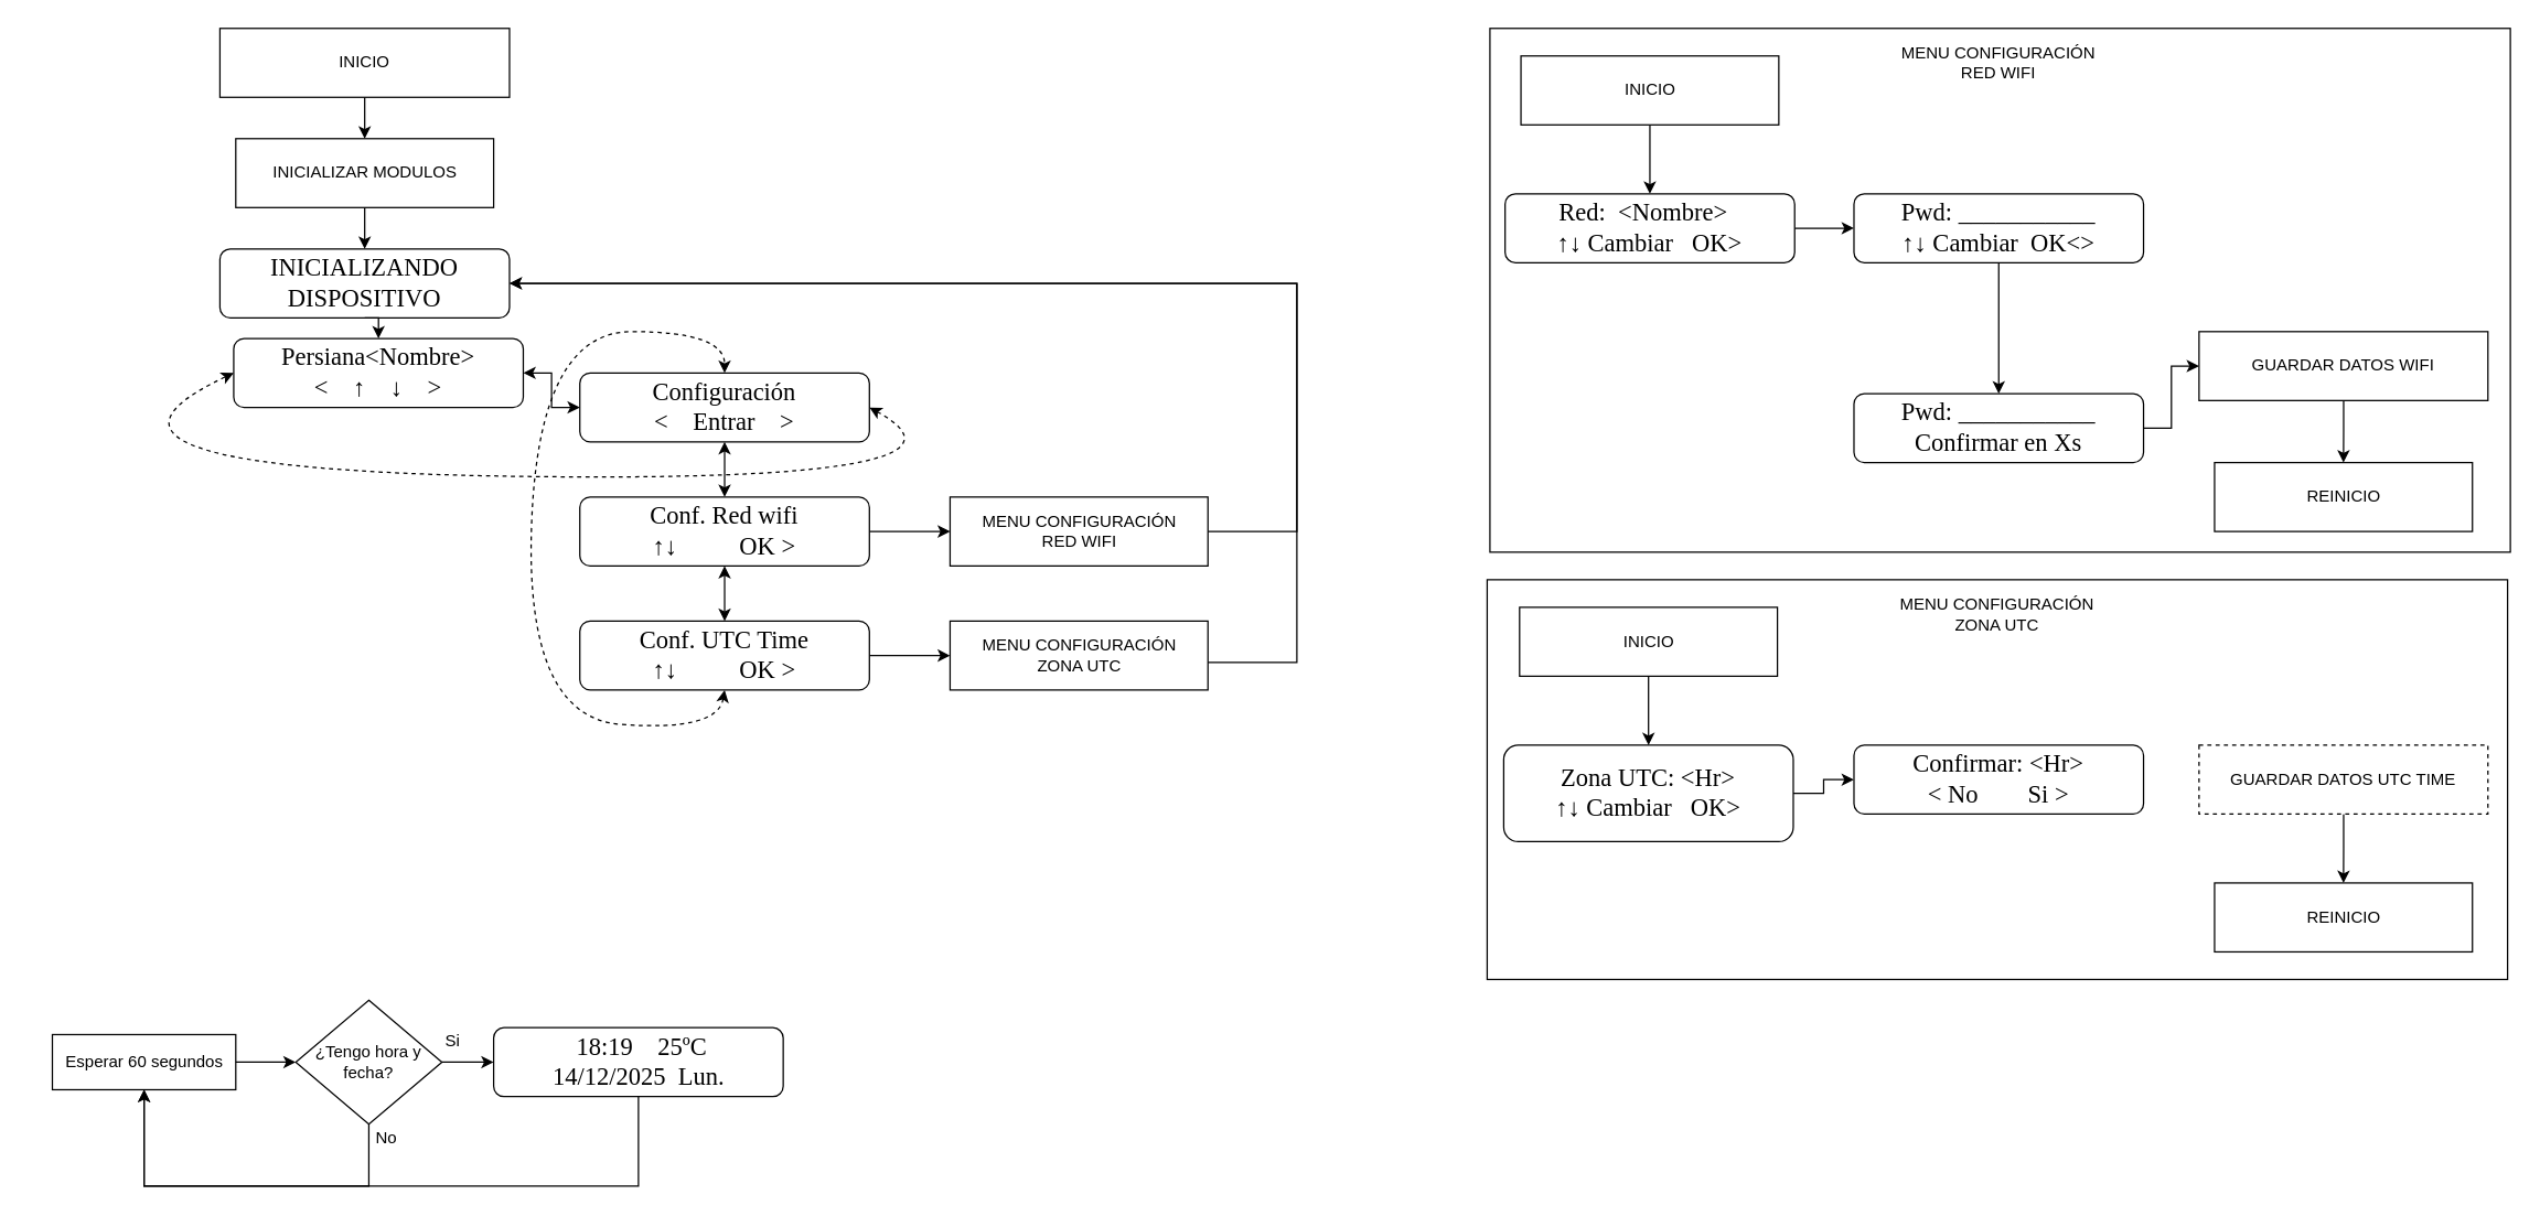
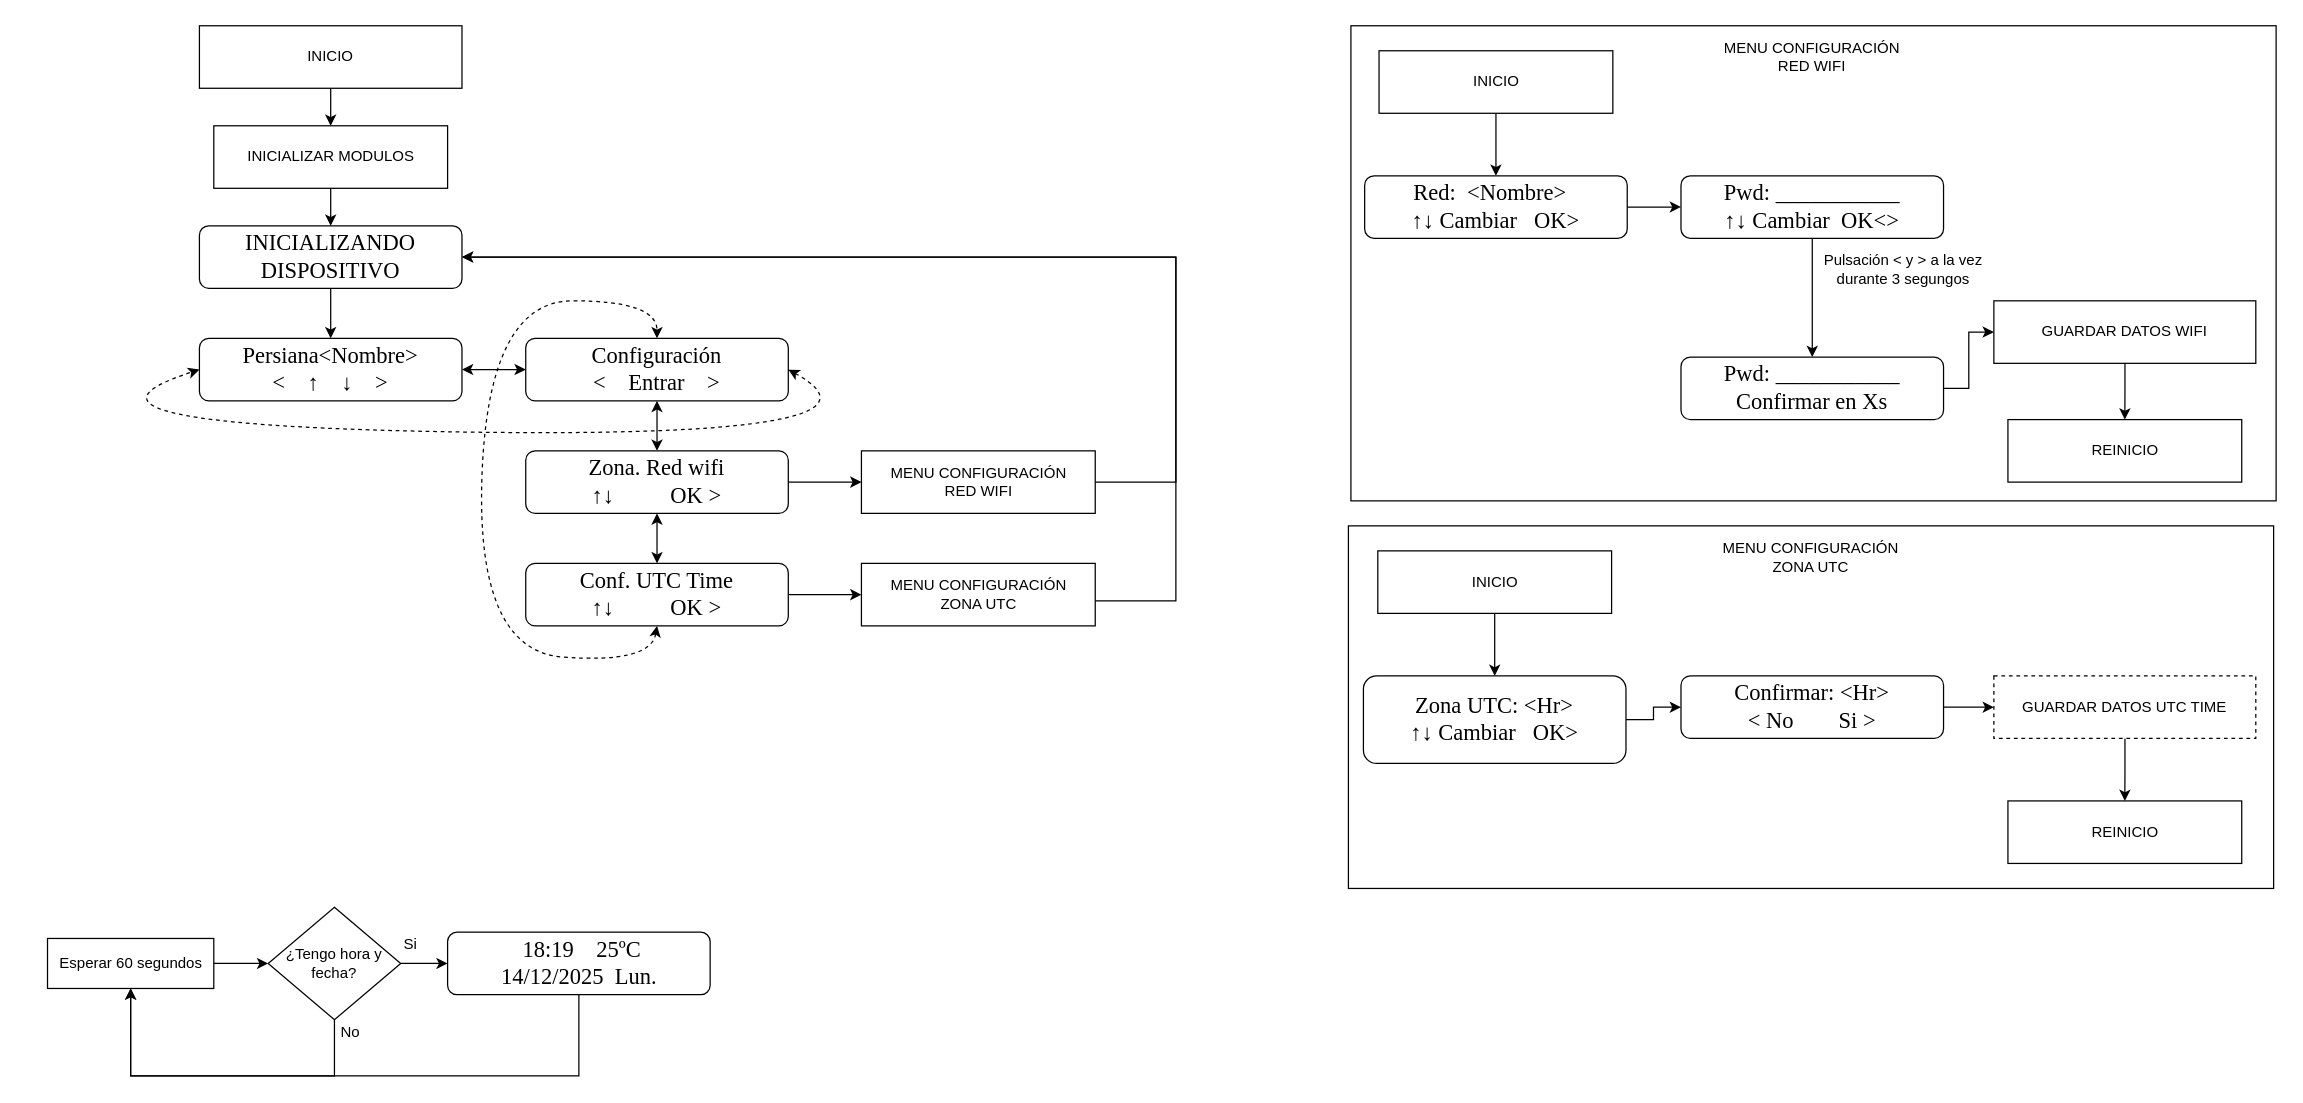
+ <mxCell id="59" value="Pulsación &amp;lt; y &amp;gt; a la vez durante 3 segungos" style="text;html=1;align=center;verticalAlign=middle;whiteSpace=wrap;rounded=0;" vertex="1" parent="1"><mxGeometry x="1444" y="200" width="156" height="30" as="geometry" /></mxCell>
- <mxCell id="11" value="&lt;div&gt;&lt;font style=&quot;font-size: 18px;&quot; face=&quot;Lucida Console&quot;&gt;Persiana&amp;lt;Nombre&amp;gt;&lt;br&gt;&lt;/font&gt;&lt;/div&gt;&lt;div&gt;&lt;font style=&quot;font-size: 18px;&quot; face=&quot;Lucida Console&quot;&gt;&amp;lt; &amp;nbsp;&amp;nbsp; ↑ &amp;nbsp;&amp;nbsp; ↓ &amp;nbsp;&amp;nbsp; &amp;gt;&lt;/font&gt;&lt;/div&gt;" style="rounded=1;whiteSpace=wrap;html=1;" parent="1" vertex="1"><mxGeometry x="169" y="245" width="210" height="50" as="geometry" /></mxCell>
+ <mxCell id="11" value="&lt;div&gt;&lt;font style=&quot;font-size: 18px;&quot; face=&quot;Lucida Console&quot;&gt;Persiana&amp;lt;Nombre&amp;gt;&lt;br&gt;&lt;/font&gt;&lt;/div&gt;&lt;div&gt;&lt;font style=&quot;font-size: 18px;&quot; face=&quot;Lucida Console&quot;&gt;&amp;lt; &amp;nbsp;&amp;nbsp; ↑ &amp;nbsp;&amp;nbsp; ↓ &amp;nbsp;&amp;nbsp; &amp;gt;&lt;/font&gt;&lt;/div&gt;" style="rounded=1;whiteSpace=wrap;html=1;" parent="1" vertex="1"><mxGeometry x="159" y="270" width="210" height="50" as="geometry" /></mxCell>
- <mxCell id="15" value="&lt;div&gt;&lt;font style=&quot;font-size: 18px;&quot; face=&quot;Lucida Console&quot;&gt;Conf. Red wifi&lt;br&gt;&lt;/font&gt;&lt;/div&gt;&lt;div&gt;&lt;font style=&quot;font-size: 18px;&quot; face=&quot;Lucida Console&quot;&gt;↑↓&amp;nbsp;&amp;nbsp;&amp;nbsp;&amp;nbsp;&amp;nbsp;&amp;nbsp;&amp;nbsp;&amp;nbsp;&amp;nbsp; OK &amp;gt;&lt;/font&gt;&lt;/div&gt;" style="rounded=1;whiteSpace=wrap;html=1;" parent="1" vertex="1"><mxGeometry x="420" y="360" width="210" height="50" as="geometry" /></mxCell>
+ <mxCell id="15" value="&lt;div&gt;&lt;font style=&quot;font-size: 18px;&quot; face=&quot;Lucida Console&quot;&gt;Zona. Red wifi&lt;br&gt;&lt;/font&gt;&lt;/div&gt;&lt;div&gt;&lt;font style=&quot;font-size: 18px;&quot; face=&quot;Lucida Console&quot;&gt;↑↓&amp;nbsp;&amp;nbsp;&amp;nbsp;&amp;nbsp;&amp;nbsp;&amp;nbsp;&amp;nbsp;&amp;nbsp;&amp;nbsp; OK &amp;gt;&lt;/font&gt;&lt;/div&gt;" style="rounded=1;whiteSpace=wrap;html=1;" parent="1" vertex="1"><mxGeometry x="420" y="360" width="210" height="50" as="geometry" /></mxCell>
+ <mxCell id="23" style="edgeStyle=orthogonalEdgeStyle;rounded=0;orthogonalLoop=1;jettySize=auto;html=1;entryX=0;entryY=0.5;entryDx=0;entryDy=0;" parent="1" source="24" target="22" edge="1"><mxGeometry relative="1" as="geometry" /></mxCell>
